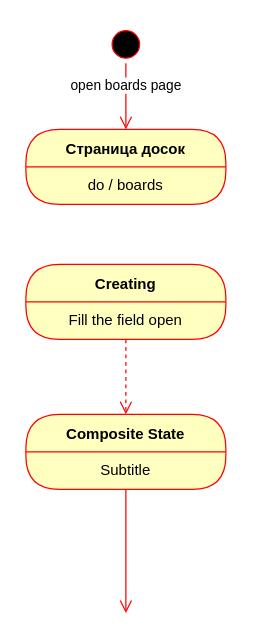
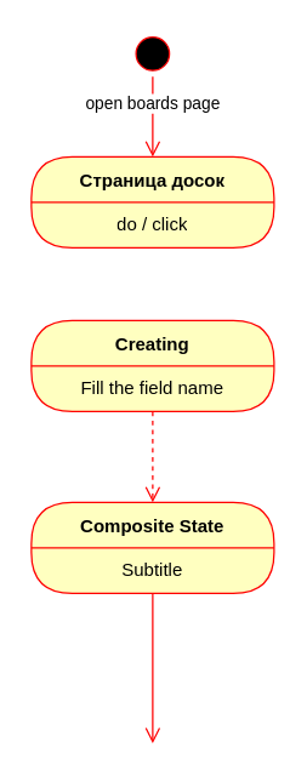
- <mxCell id="3" value="do / boards" style="text;html=1;strokeColor=none;fillColor=none;align=center;verticalAlign=middle;spacingLeft=4;spacingRight=4;whiteSpace=wrap;overflow=hidden;rotatable=0;fontColor=#000000;" vertex="1" parent="2"><mxGeometry y="30" width="160" height="30" as="geometry" /></mxCell>
+ <mxCell id="3" value="do / click" style="text;html=1;strokeColor=none;fillColor=none;align=center;verticalAlign=middle;spacingLeft=4;spacingRight=4;whiteSpace=wrap;overflow=hidden;rotatable=0;fontColor=#000000;" vertex="1" parent="2"><mxGeometry y="30" width="160" height="30" as="geometry" /></mxCell>
- <mxCell id="7" value="Fill the field open" style="text;html=1;strokeColor=none;fillColor=none;align=center;verticalAlign=middle;spacingLeft=4;spacingRight=4;whiteSpace=wrap;overflow=hidden;rotatable=0;fontColor=#000000;" vertex="1" parent="6"><mxGeometry y="30" width="160" height="30" as="geometry" /></mxCell>
+ <mxCell id="7" value="Fill the field name" style="text;html=1;strokeColor=none;fillColor=none;align=center;verticalAlign=middle;spacingLeft=4;spacingRight=4;whiteSpace=wrap;overflow=hidden;rotatable=0;fontColor=#000000;" vertex="1" parent="6"><mxGeometry y="30" width="160" height="30" as="geometry" /></mxCell>
